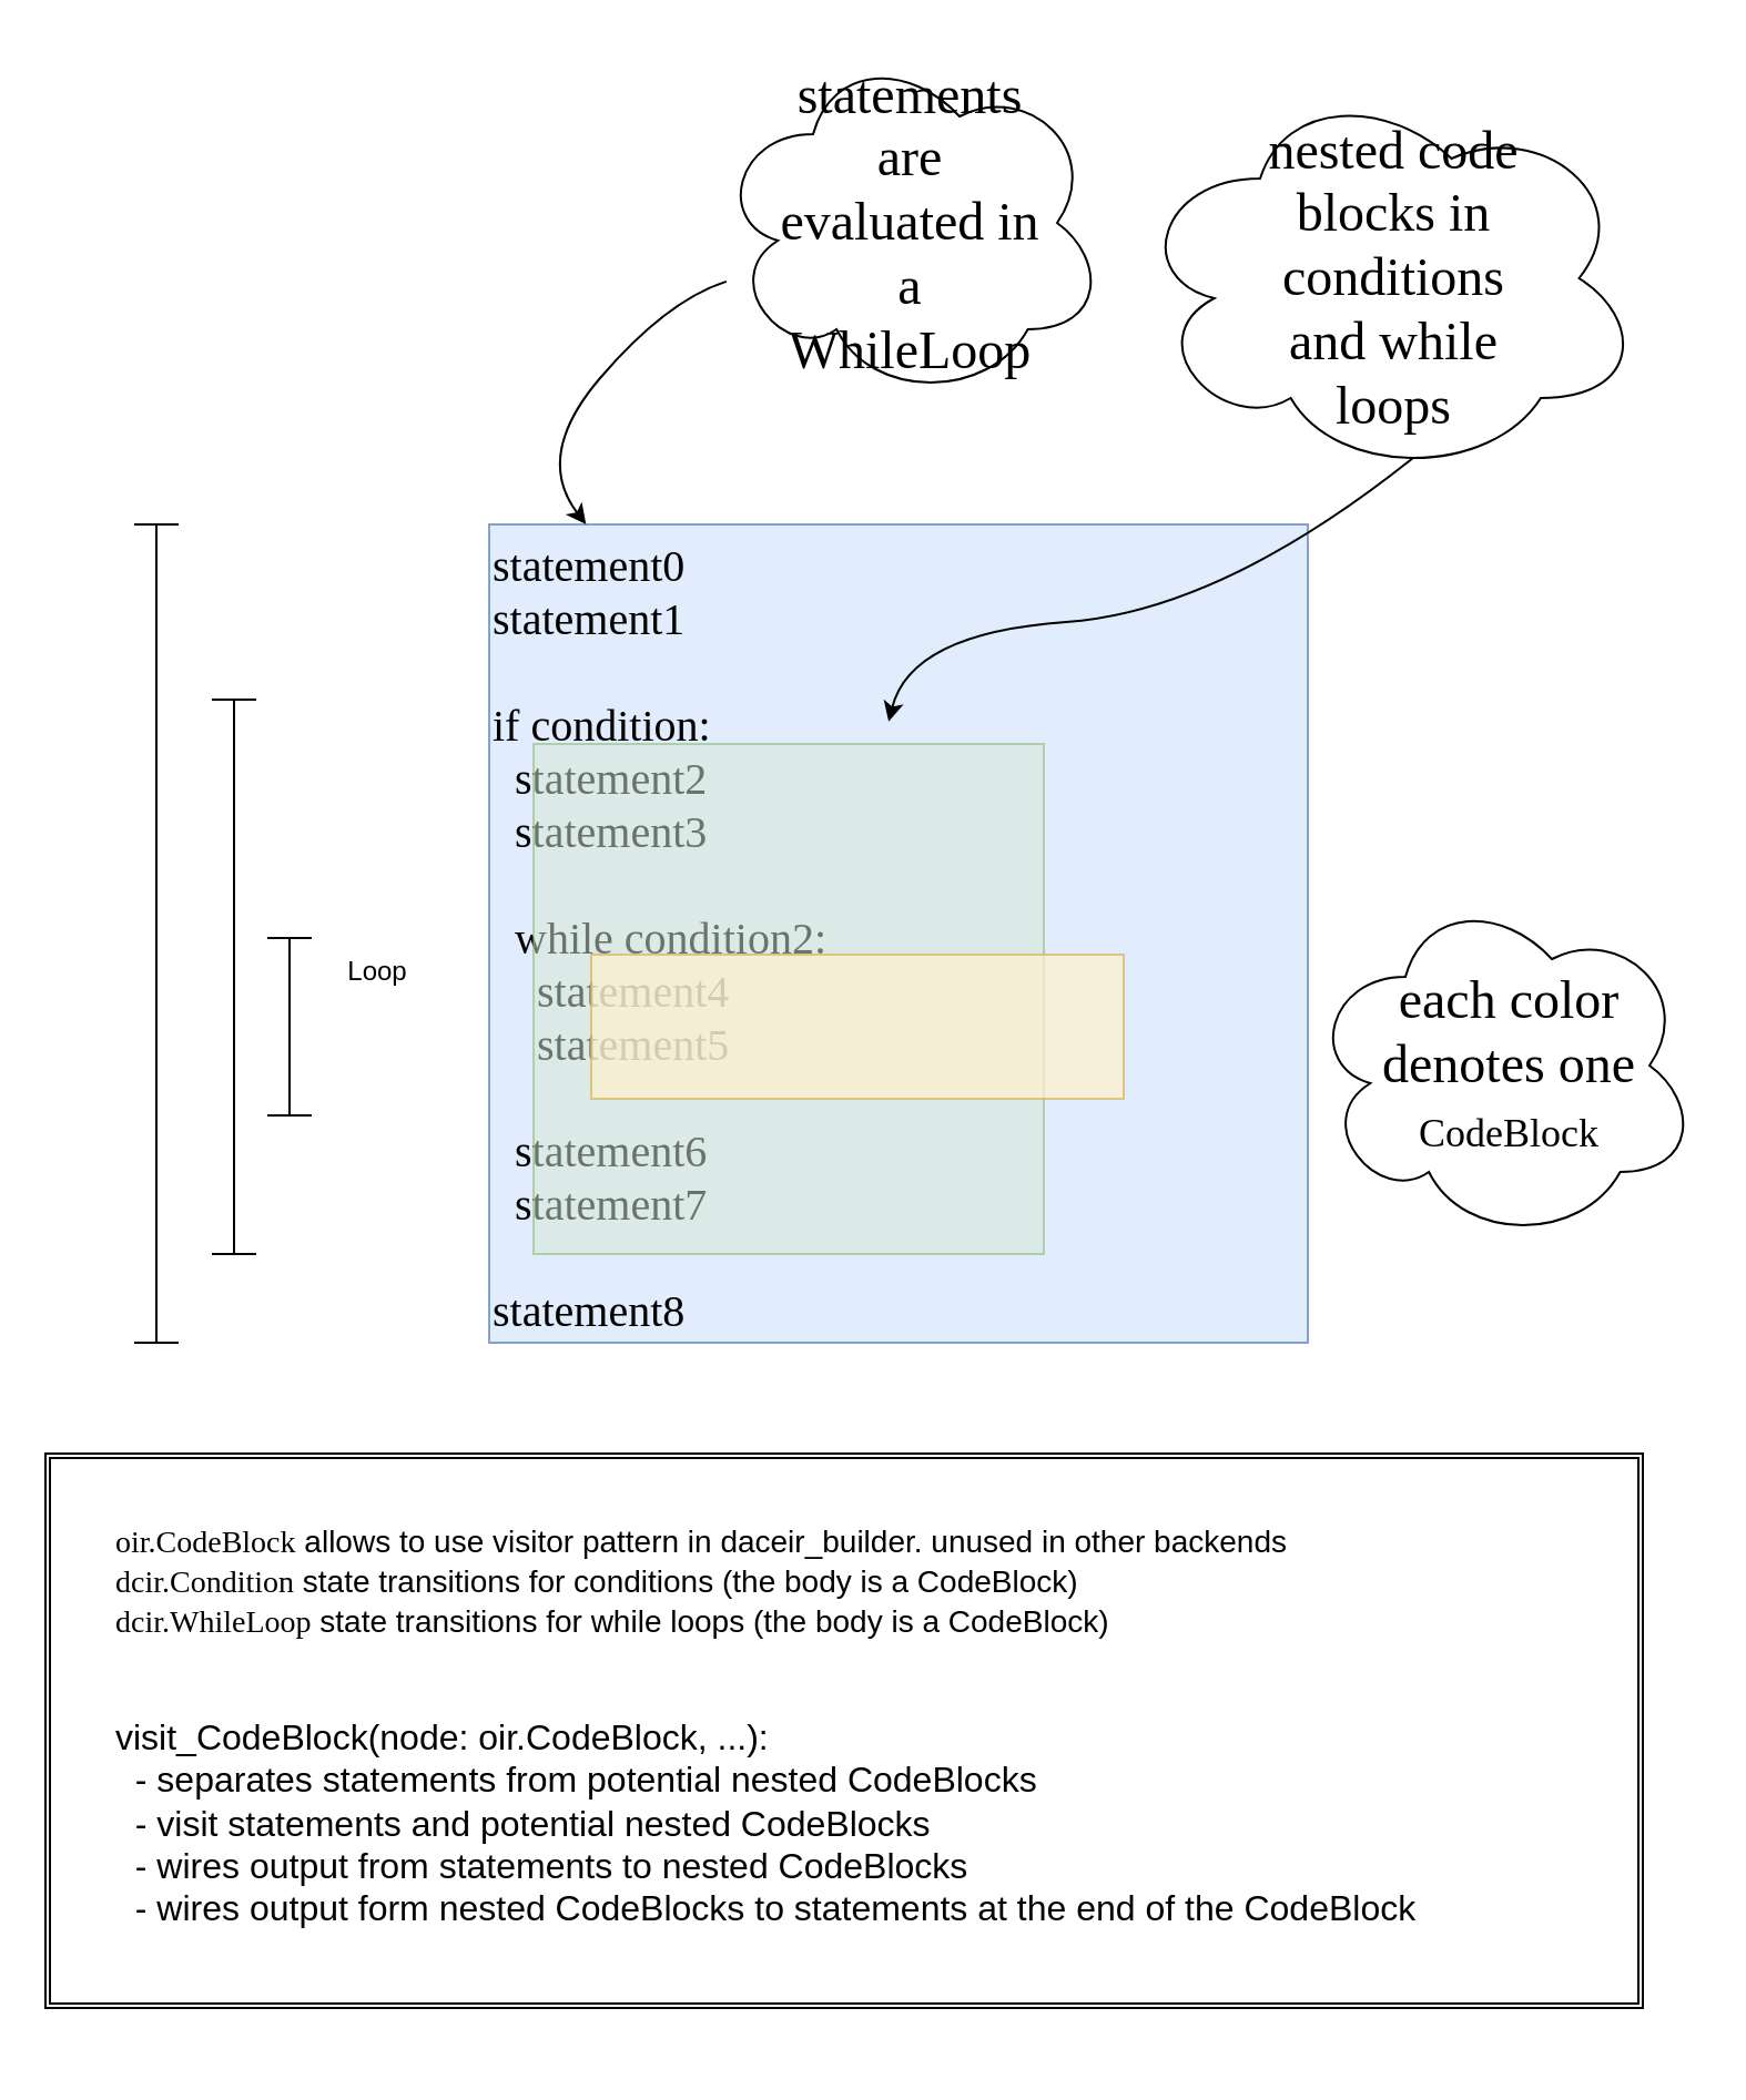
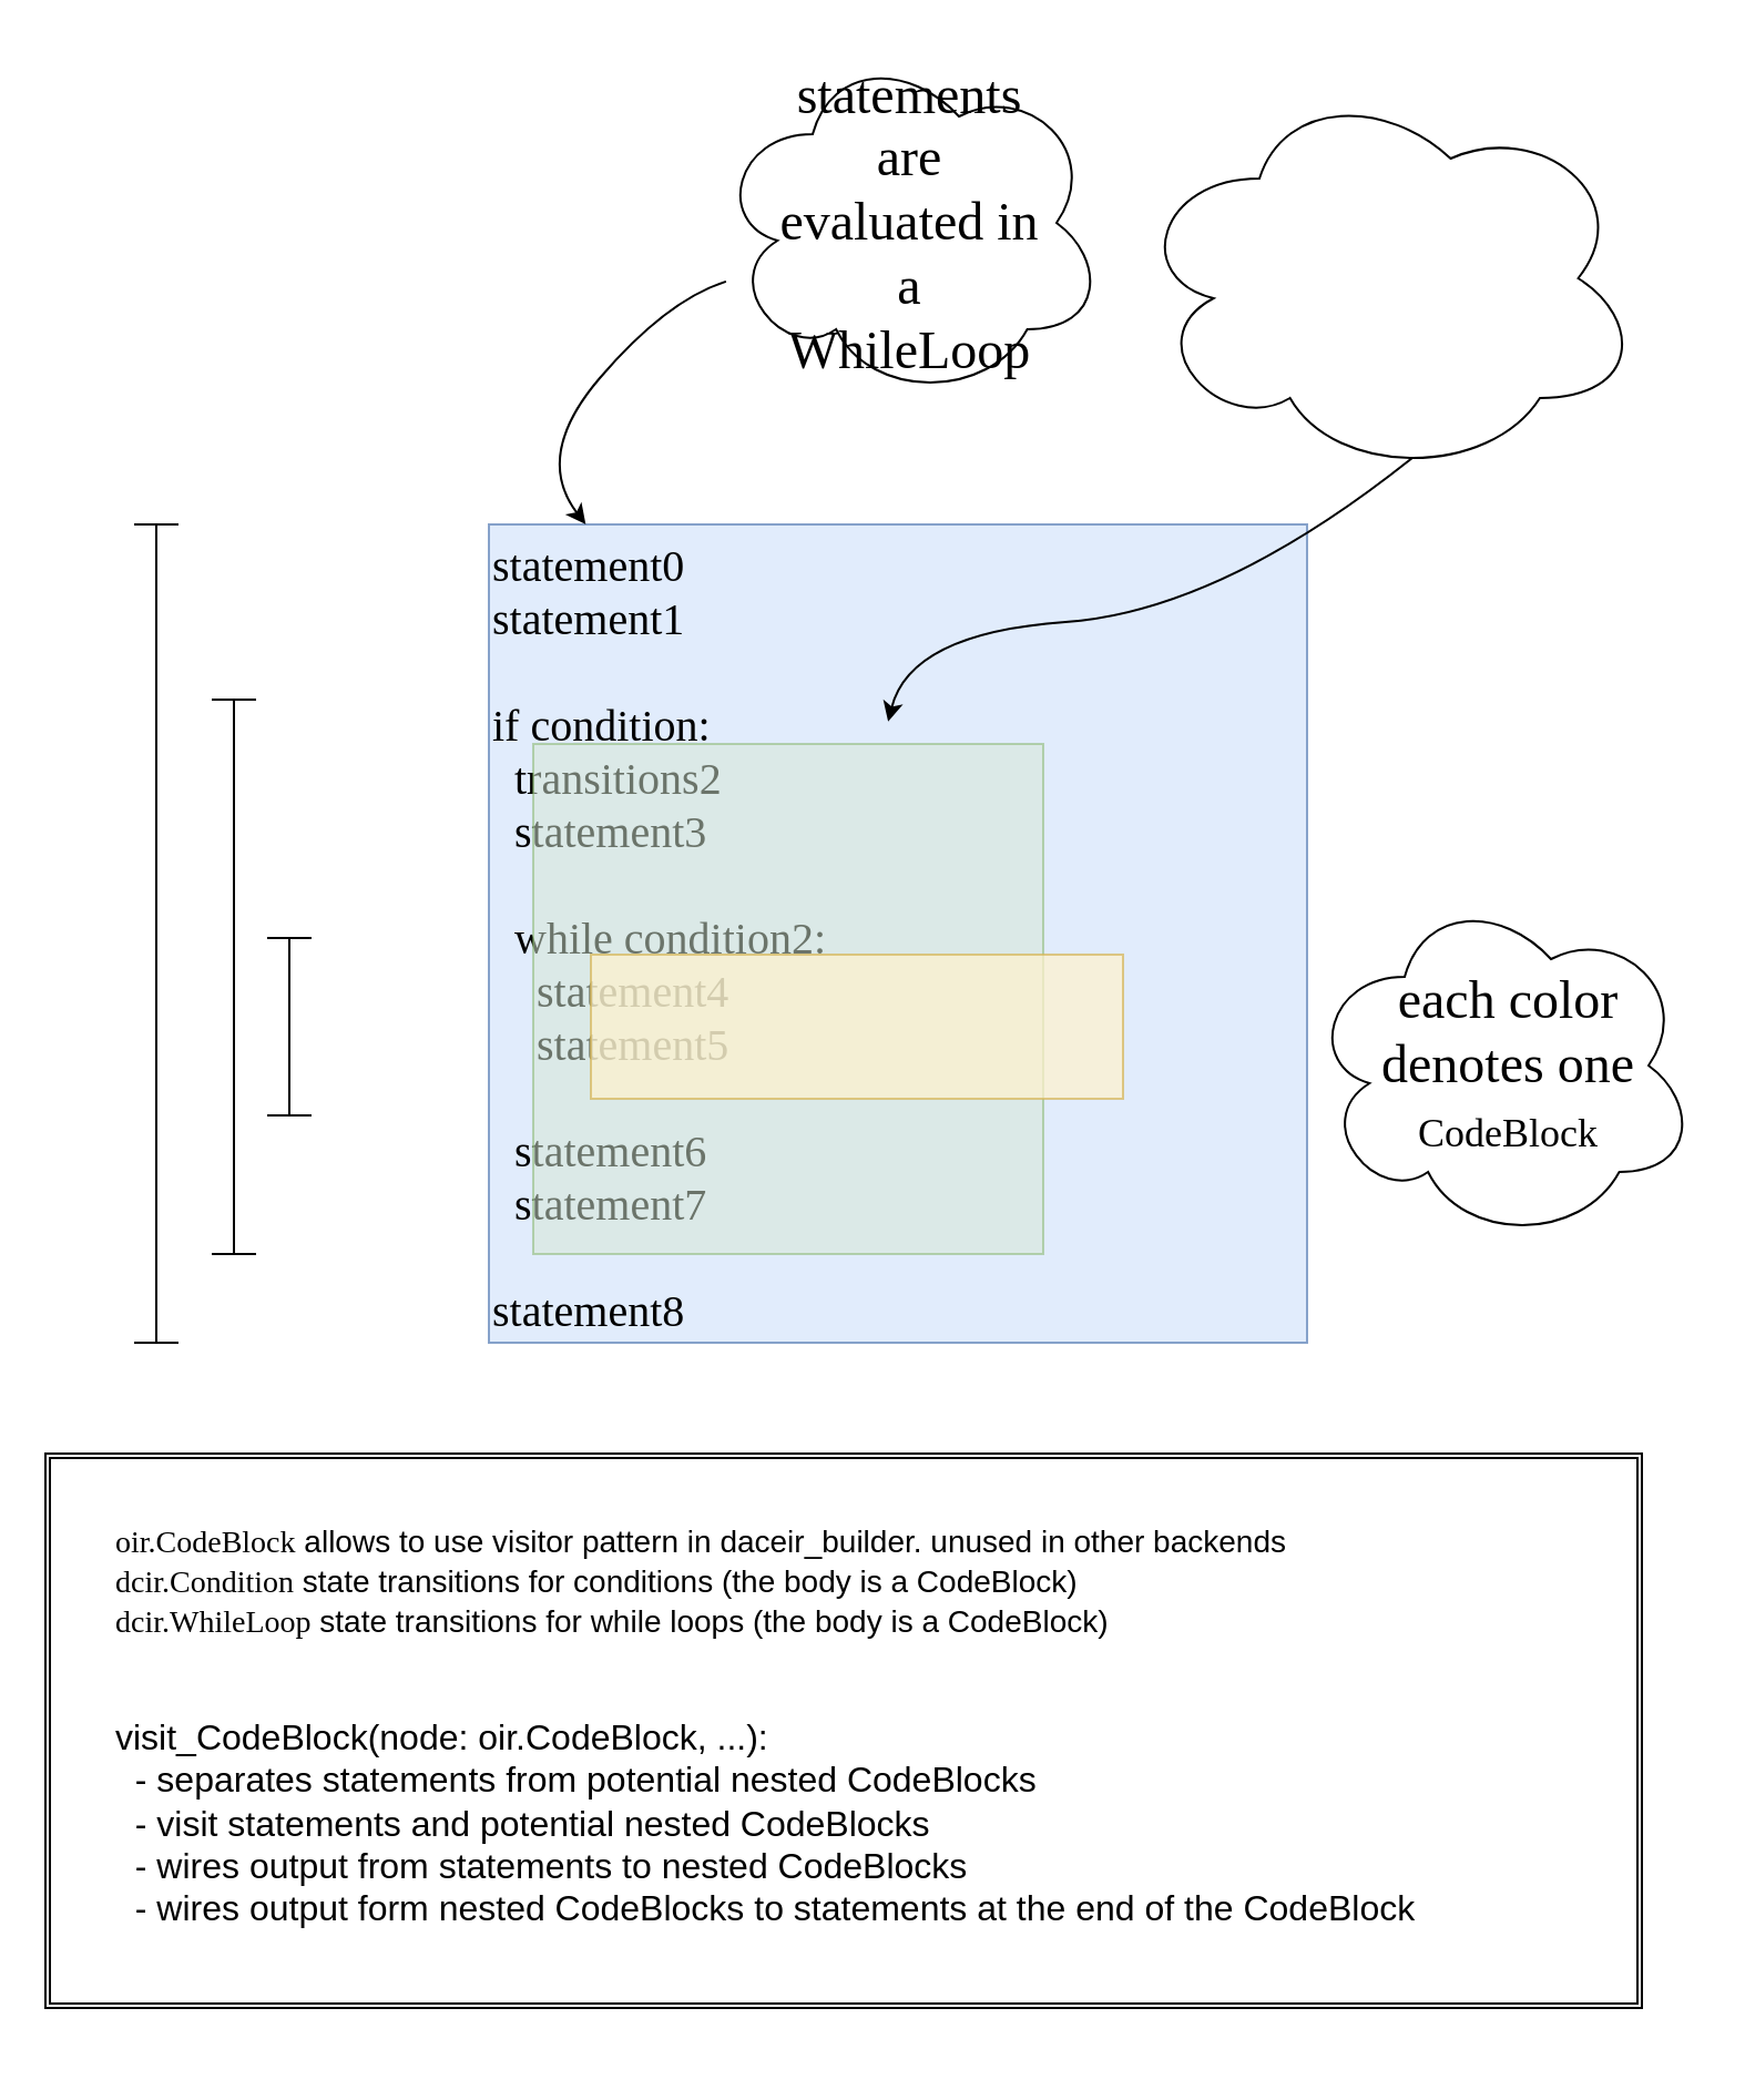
- <mxCell id="15" value="&lt;font data-font-src=&quot;https://fonts.googleapis.com/css?family=Caveat&quot; face=&quot;Caveat&quot; style=&quot;font-size: 24px;&quot;&gt;nested code blocks in conditions and while loops&lt;/font&gt;" style="text;html=1;align=center;verticalAlign=middle;whiteSpace=wrap;rounded=0;" parent="1" vertex="1"><mxGeometry x="568" y="60" width="120" height="130" as="geometry" /></mxCell>
- <mxCell id="5" value="&lt;div style=&quot;font-size: 20px;&quot;&gt;&lt;font style=&quot;font-size: 20px;&quot;&gt;statement0&lt;/font&gt;&lt;/div&gt;&lt;div style=&quot;font-size: 20px;&quot;&gt;&lt;font style=&quot;font-size: 20px;&quot;&gt;statement1&lt;/font&gt;&lt;/div&gt;&lt;div style=&quot;font-size: 20px;&quot;&gt;&lt;font style=&quot;font-size: 20px;&quot;&gt;&lt;br&gt;&lt;/font&gt;&lt;/div&gt;&lt;div style=&quot;font-size: 20px;&quot;&gt;&lt;font style=&quot;font-size: 20px;&quot;&gt;if condition:&lt;br&gt;&lt;/font&gt;&lt;/div&gt;&lt;div style=&quot;font-size: 20px;&quot;&gt;&lt;font style=&quot;font-size: 20px;&quot;&gt;&amp;nbsp; statement2&lt;/font&gt;&lt;/div&gt;&lt;div style=&quot;font-size: 20px;&quot;&gt;&lt;font style=&quot;font-size: 20px;&quot;&gt;&amp;nbsp; statement3&lt;/font&gt;&lt;/div&gt;&lt;div style=&quot;font-size: 20px;&quot;&gt;&lt;font style=&quot;font-size: 20px;&quot;&gt;&lt;br&gt;&lt;/font&gt;&lt;/div&gt;&lt;div style=&quot;font-size: 20px;&quot;&gt;&lt;font style=&quot;font-size: 20px;&quot;&gt;&amp;nbsp; while condition2:&lt;/font&gt;&lt;/div&gt;&lt;div style=&quot;font-size: 20px;&quot;&gt;&lt;font style=&quot;font-size: 20px;&quot;&gt;&amp;nbsp;&amp;nbsp;&amp;nbsp; statement4&lt;/font&gt;&lt;/div&gt;&lt;div style=&quot;font-size: 20px;&quot;&gt;&lt;font style=&quot;font-size: 20px;&quot;&gt;&amp;nbsp;&amp;nbsp;&amp;nbsp; statement5&lt;/font&gt;&lt;/div&gt;&lt;div style=&quot;font-size: 20px;&quot;&gt;&lt;font style=&quot;font-size: 20px;&quot;&gt;&lt;br&gt;&lt;/font&gt;&lt;/div&gt;&lt;div style=&quot;font-size: 20px;&quot;&gt;&lt;font style=&quot;font-size: 20px;&quot;&gt;&amp;nbsp; statement6&lt;/font&gt;&lt;/div&gt;&lt;div style=&quot;font-size: 20px;&quot;&gt;&lt;font style=&quot;font-size: 20px;&quot;&gt;&amp;nbsp; statement7&lt;/font&gt;&lt;/div&gt;&lt;div style=&quot;font-size: 20px;&quot;&gt;&lt;font style=&quot;font-size: 20px;&quot;&gt;&lt;br&gt;&lt;/font&gt;&lt;/div&gt;&lt;div style=&quot;font-size: 20px;&quot;&gt;&lt;font style=&quot;font-size: 20px;&quot;&gt;&lt;font style=&quot;font-size: 20px;&quot;&gt;statement8&lt;/font&gt;&lt;font style=&quot;font-size: 20px;&quot;&gt;&lt;br&gt;&lt;/font&gt;&lt;/font&gt;&lt;/div&gt;" style="whiteSpace=wrap;html=1;aspect=fixed;fontFamily=Courier Prime;fontSource=https%3A%2F%2Ffonts.googleapis.com%2Fcss%3Ffamily%3DCourier%2BPrime;align=left;verticalAlign=top;fillColor=#dae8fc;strokeColor=#6c8ebf;opacity=80;" parent="1" vertex="1"><mxGeometry x="220" y="236" width="369" height="369" as="geometry" /></mxCell>
+ <mxCell id="5" value="&lt;div style=&quot;font-size: 20px;&quot;&gt;&lt;font style=&quot;font-size: 20px;&quot;&gt;statement0&lt;/font&gt;&lt;/div&gt;&lt;div style=&quot;font-size: 20px;&quot;&gt;&lt;font style=&quot;font-size: 20px;&quot;&gt;statement1&lt;/font&gt;&lt;/div&gt;&lt;div style=&quot;font-size: 20px;&quot;&gt;&lt;font style=&quot;font-size: 20px;&quot;&gt;&lt;br&gt;&lt;/font&gt;&lt;/div&gt;&lt;div style=&quot;font-size: 20px;&quot;&gt;&lt;font style=&quot;font-size: 20px;&quot;&gt;if condition:&lt;br&gt;&lt;/font&gt;&lt;/div&gt;&lt;div style=&quot;font-size: 20px;&quot;&gt;&lt;font style=&quot;font-size: 20px;&quot;&gt;&amp;nbsp; transitions2&lt;/font&gt;&lt;/div&gt;&lt;div style=&quot;font-size: 20px;&quot;&gt;&lt;font style=&quot;font-size: 20px;&quot;&gt;&amp;nbsp; statement3&lt;/font&gt;&lt;/div&gt;&lt;div style=&quot;font-size: 20px;&quot;&gt;&lt;font style=&quot;font-size: 20px;&quot;&gt;&lt;br&gt;&lt;/font&gt;&lt;/div&gt;&lt;div style=&quot;font-size: 20px;&quot;&gt;&lt;font style=&quot;font-size: 20px;&quot;&gt;&amp;nbsp; while condition2:&lt;/font&gt;&lt;/div&gt;&lt;div style=&quot;font-size: 20px;&quot;&gt;&lt;font style=&quot;font-size: 20px;&quot;&gt;&amp;nbsp;&amp;nbsp;&amp;nbsp; statement4&lt;/font&gt;&lt;/div&gt;&lt;div style=&quot;font-size: 20px;&quot;&gt;&lt;font style=&quot;font-size: 20px;&quot;&gt;&amp;nbsp;&amp;nbsp;&amp;nbsp; statement5&lt;/font&gt;&lt;/div&gt;&lt;div style=&quot;font-size: 20px;&quot;&gt;&lt;font style=&quot;font-size: 20px;&quot;&gt;&lt;br&gt;&lt;/font&gt;&lt;/div&gt;&lt;div style=&quot;font-size: 20px;&quot;&gt;&lt;font style=&quot;font-size: 20px;&quot;&gt;&amp;nbsp; statement6&lt;/font&gt;&lt;/div&gt;&lt;div style=&quot;font-size: 20px;&quot;&gt;&lt;font style=&quot;font-size: 20px;&quot;&gt;&amp;nbsp; statement7&lt;/font&gt;&lt;/div&gt;&lt;div style=&quot;font-size: 20px;&quot;&gt;&lt;font style=&quot;font-size: 20px;&quot;&gt;&lt;br&gt;&lt;/font&gt;&lt;/div&gt;&lt;div style=&quot;font-size: 20px;&quot;&gt;&lt;font style=&quot;font-size: 20px;&quot;&gt;&lt;font style=&quot;font-size: 20px;&quot;&gt;statement8&lt;/font&gt;&lt;font style=&quot;font-size: 20px;&quot;&gt;&lt;br&gt;&lt;/font&gt;&lt;/font&gt;&lt;/div&gt;" style="whiteSpace=wrap;html=1;aspect=fixed;fontFamily=Courier Prime;fontSource=https%3A%2F%2Ffonts.googleapis.com%2Fcss%3Ffamily%3DCourier%2BPrime;align=left;verticalAlign=top;fillColor=#dae8fc;strokeColor=#6c8ebf;opacity=80;" parent="1" vertex="1"><mxGeometry x="220" y="236" width="369" height="369" as="geometry" /></mxCell>
- <mxCell id="11" value="&lt;div&gt;Loop&lt;/div&gt;" style="text;html=1;align=center;verticalAlign=middle;whiteSpace=wrap;rounded=0;" parent="1" vertex="1"><mxGeometry x="140" y="422.5" width="60" height="30" as="geometry" /></mxCell>
